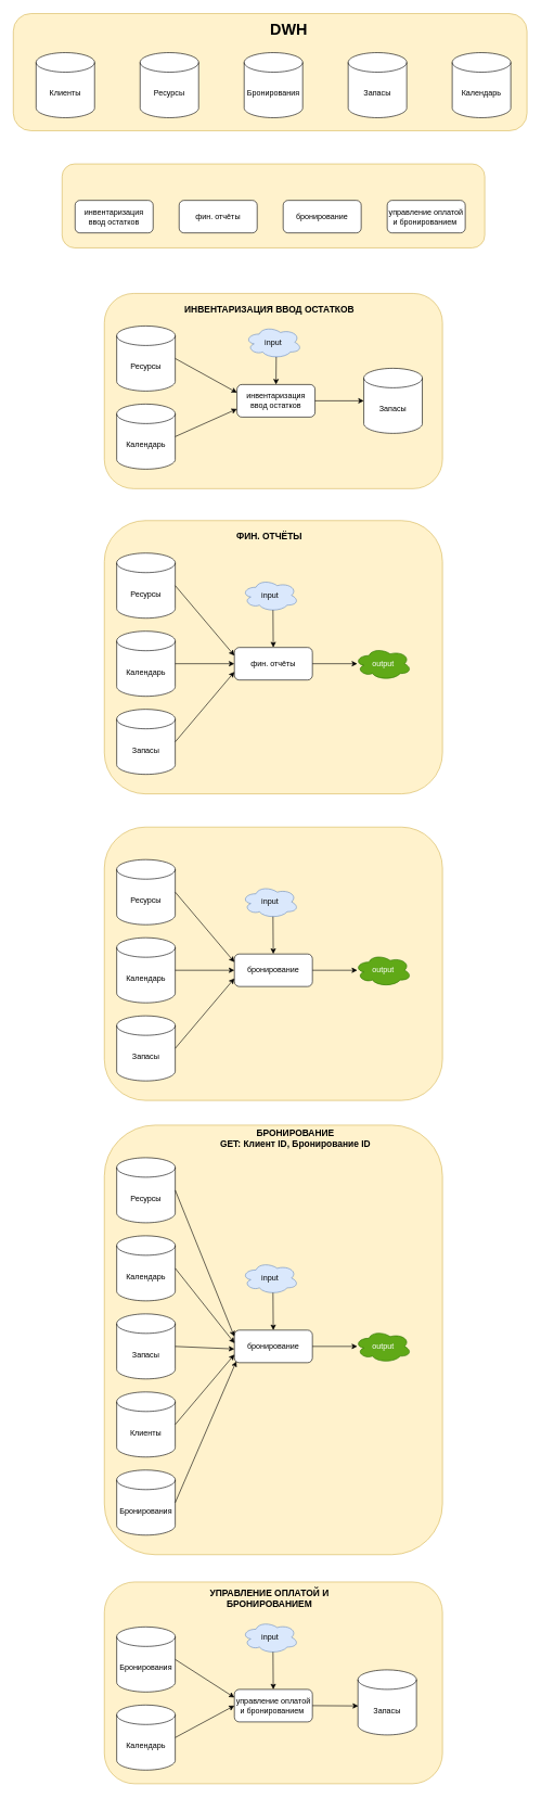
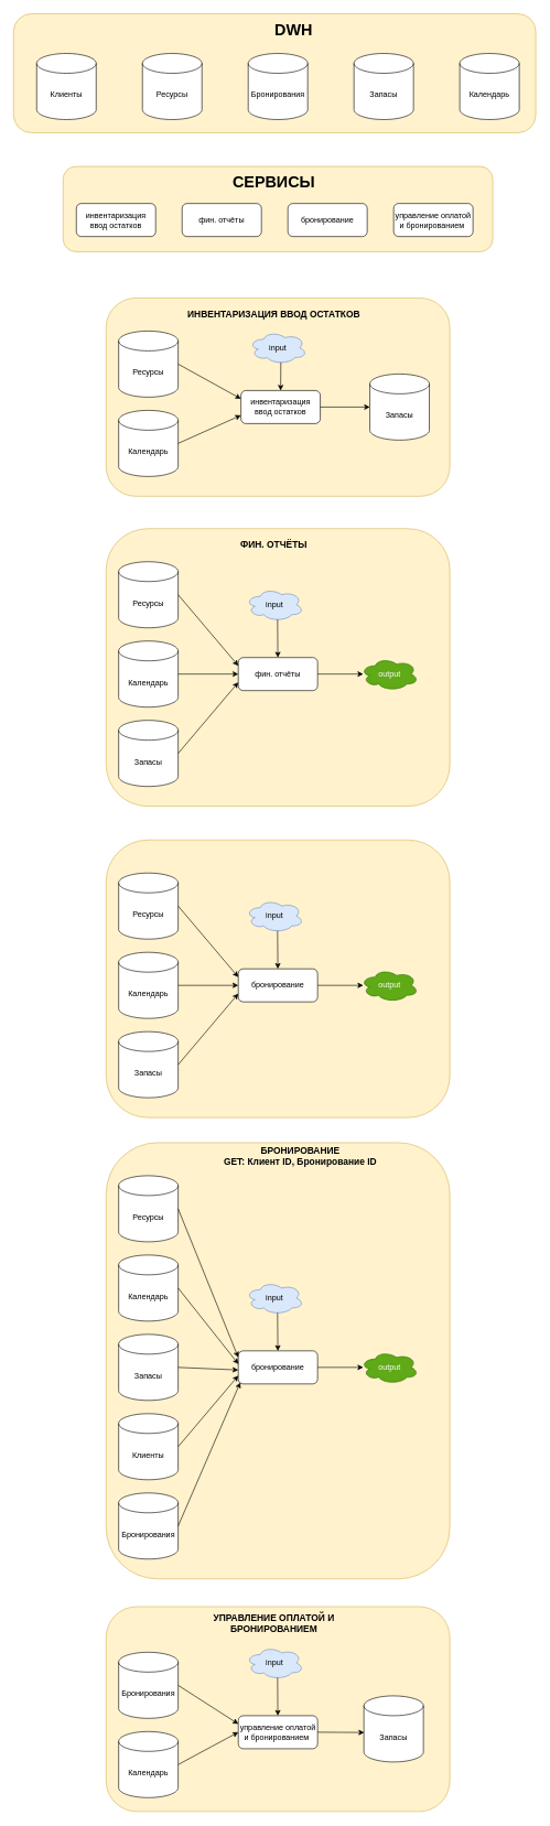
+ <mxCell id="14" value="&lt;h1&gt;СЕРВИСЫ&lt;/h1&gt;" style="text;html=1;align=center;verticalAlign=middle;whiteSpace=wrap;rounded=0;" vertex="1" parent="1"><mxGeometry x="344" y="260" width="140" height="30" as="geometry" /></mxCell>
